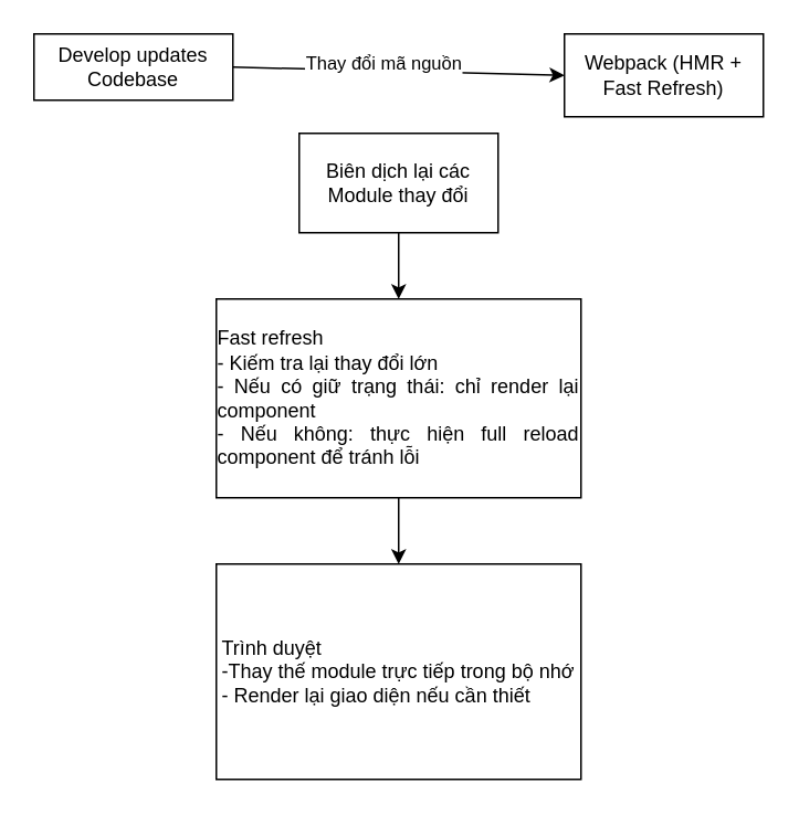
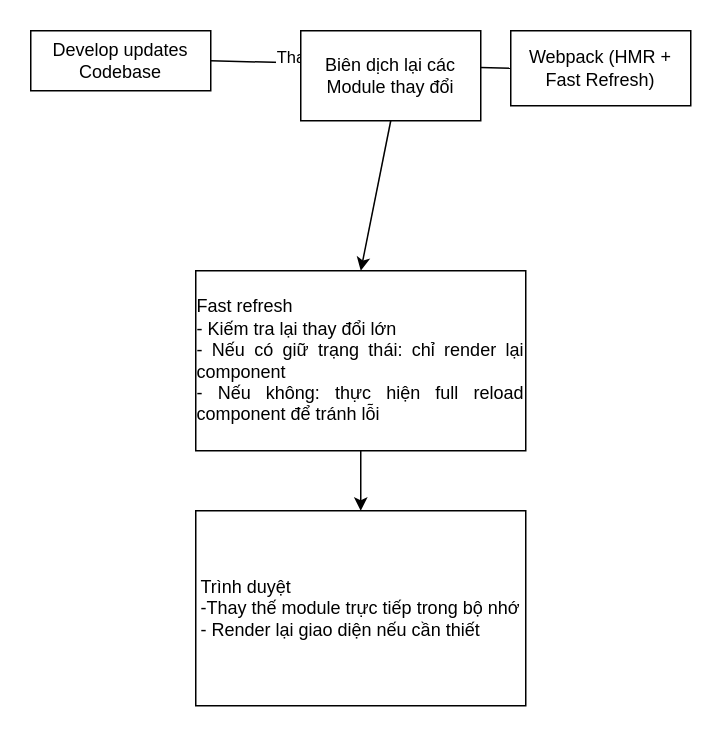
- <mxCell id="4" value="" style="endArrow=classic;html=1;rounded=0;exitX=1;exitY=0.5;exitDx=0;exitDy=0;entryX=0;entryY=0.5;entryDx=0;entryDy=0;" edge="1" parent="1" source="2" target="3"><mxGeometry width="50" height="50" relative="1" as="geometry"><mxPoint x="320" y="70" as="sourcePoint" /><mxPoint x="370" y="20" as="targetPoint" /></mxGeometry></mxCell>
+ <mxCell id="4" value="" style="endArrow=none;html=1;rounded=0;exitX=1;exitY=0.5;exitDx=0;exitDy=0;entryX=0;entryY=0.5;entryDx=0;entryDy=0;" edge="1" parent="1" source="2" target="3"><mxGeometry width="50" height="50" relative="1" as="geometry"><mxPoint x="320" y="70" as="sourcePoint" /><mxPoint x="370" y="20" as="targetPoint" /></mxGeometry></mxCell>
- <mxCell id="6" value="Biên dịch lại các Module thay đổi" style="rounded=0;whiteSpace=wrap;html=1;" vertex="1" parent="1"><mxGeometry x="180" y="80" width="120" height="60" as="geometry" /></mxCell>
+ <mxCell id="6" value="Biên dịch lại các Module thay đổi" style="rounded=0;whiteSpace=wrap;html=1;" vertex="1" parent="1"><mxGeometry x="200" y="20" width="120" height="60" as="geometry" /></mxCell>
